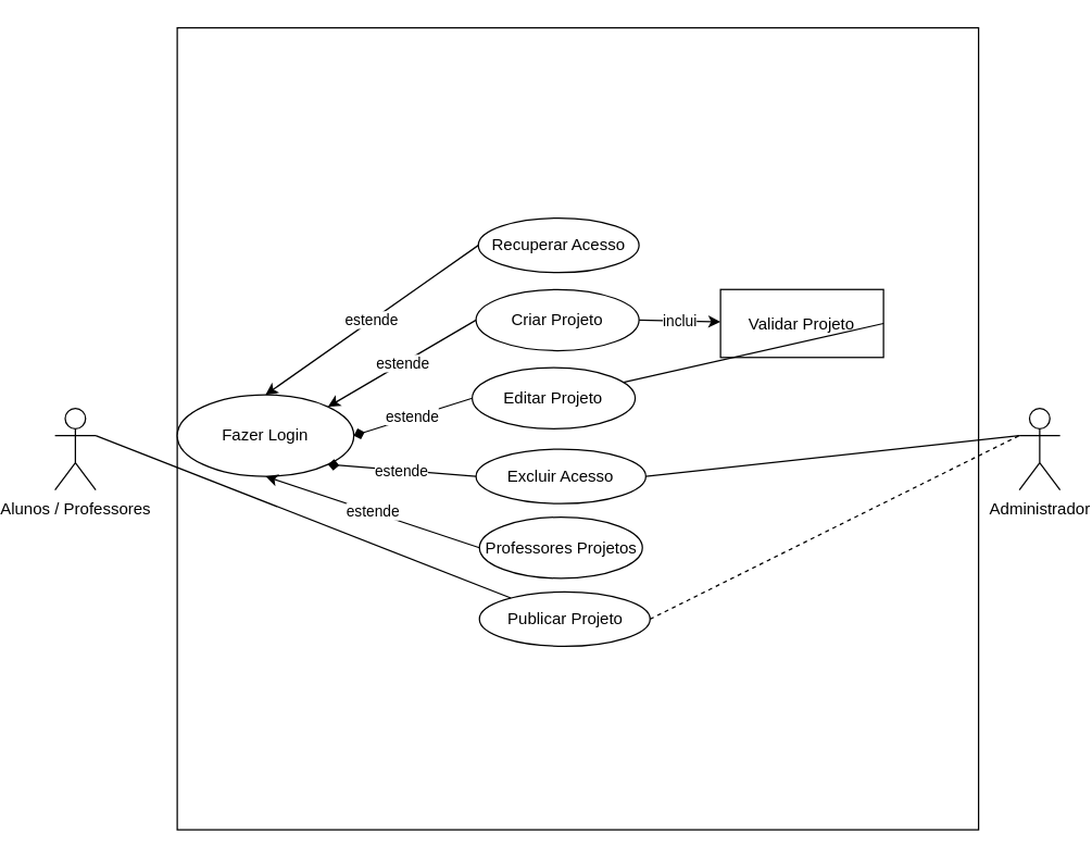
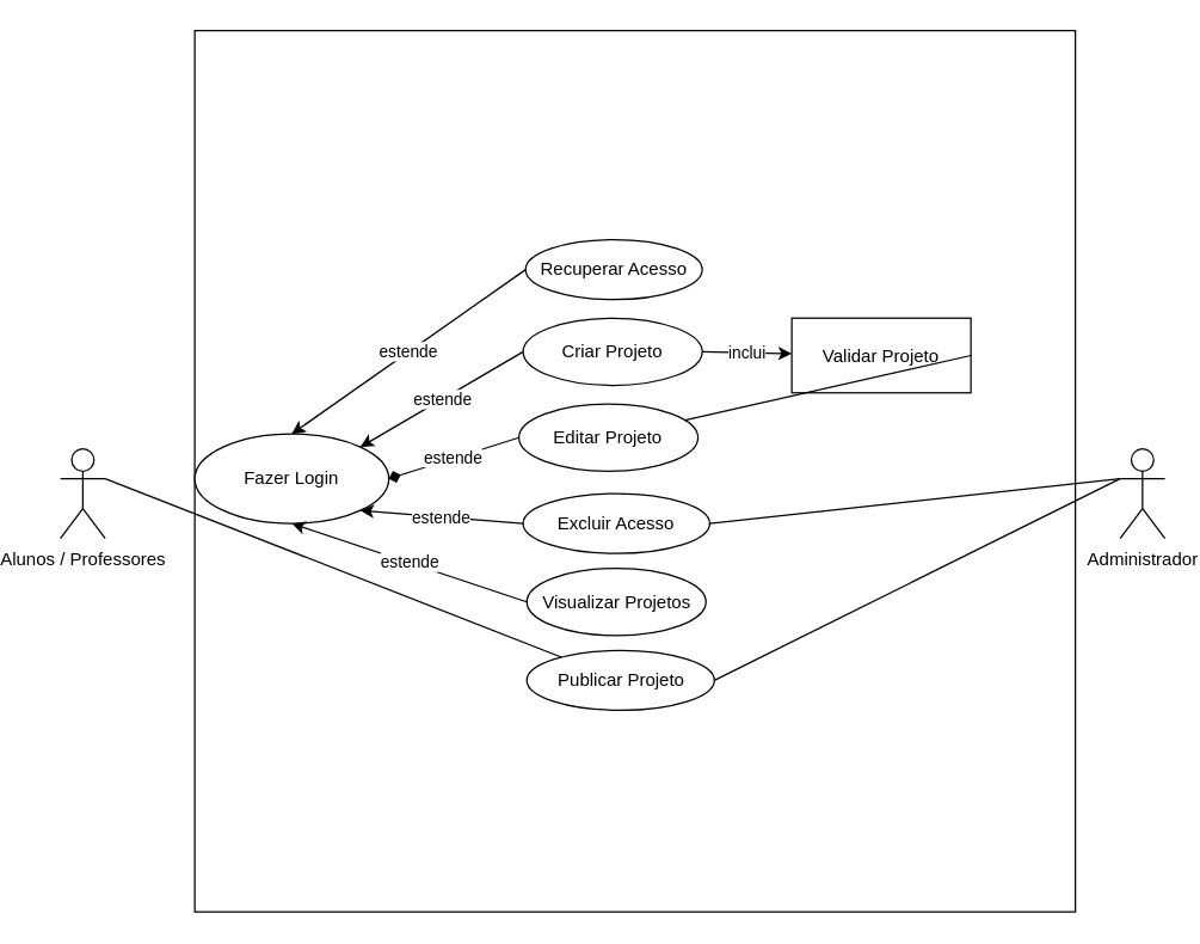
- <mxCell id="20" value="estende" style="endArrow=diamond;html=1;entryX=1;entryY=1;entryDx=0;entryDy=0;exitX=0;exitY=0.5;exitDx=0;exitDy=0;" parent="1" source="5" target="10" edge="1"><mxGeometry width="50" height="50" relative="1" as="geometry"><mxPoint x="320" y="350" as="sourcePoint" /><mxPoint x="230.962" y="308.787" as="targetPoint" /></mxGeometry></mxCell>
+ <mxCell id="20" value="estende" style="endArrow=classic;html=1;entryX=1;entryY=1;entryDx=0;entryDy=0;exitX=0;exitY=0.5;exitDx=0;exitDy=0;" parent="1" source="5" target="10" edge="1"><mxGeometry width="50" height="50" relative="1" as="geometry"><mxPoint x="320" y="350" as="sourcePoint" /><mxPoint x="230.962" y="308.787" as="targetPoint" /></mxGeometry></mxCell>
- <mxCell id="18" value="" style="endArrow=none;html=1;entryX=0;entryY=0.333;entryDx=0;entryDy=0;entryPerimeter=0;exitX=1;exitY=0.5;exitDx=0;exitDy=0;dashed=1;" parent="1" source="8" target="13" edge="1"><mxGeometry width="50" height="50" relative="1" as="geometry"><mxPoint x="390" y="380" as="sourcePoint" /><mxPoint x="440" y="330" as="targetPoint" /></mxGeometry></mxCell>
+ <mxCell id="18" value="" style="endArrow=none;html=1;entryX=0;entryY=0.333;entryDx=0;entryDy=0;entryPerimeter=0;exitX=1;exitY=0.5;exitDx=0;exitDy=0;" parent="1" source="8" target="13" edge="1"><mxGeometry width="50" height="50" relative="1" as="geometry"><mxPoint x="390" y="380" as="sourcePoint" /><mxPoint x="440" y="330" as="targetPoint" /></mxGeometry></mxCell>
- <mxCell id="19" value="Professores Projetos" style="ellipse;whiteSpace=wrap;html=1;" parent="1" vertex="1"><mxGeometry x="332.5" y="380" width="120" height="45" as="geometry" /></mxCell>
+ <mxCell id="19" value="Visualizar Projetos" style="ellipse;whiteSpace=wrap;html=1;" parent="1" vertex="1"><mxGeometry x="332.5" y="380" width="120" height="45" as="geometry" /></mxCell>
